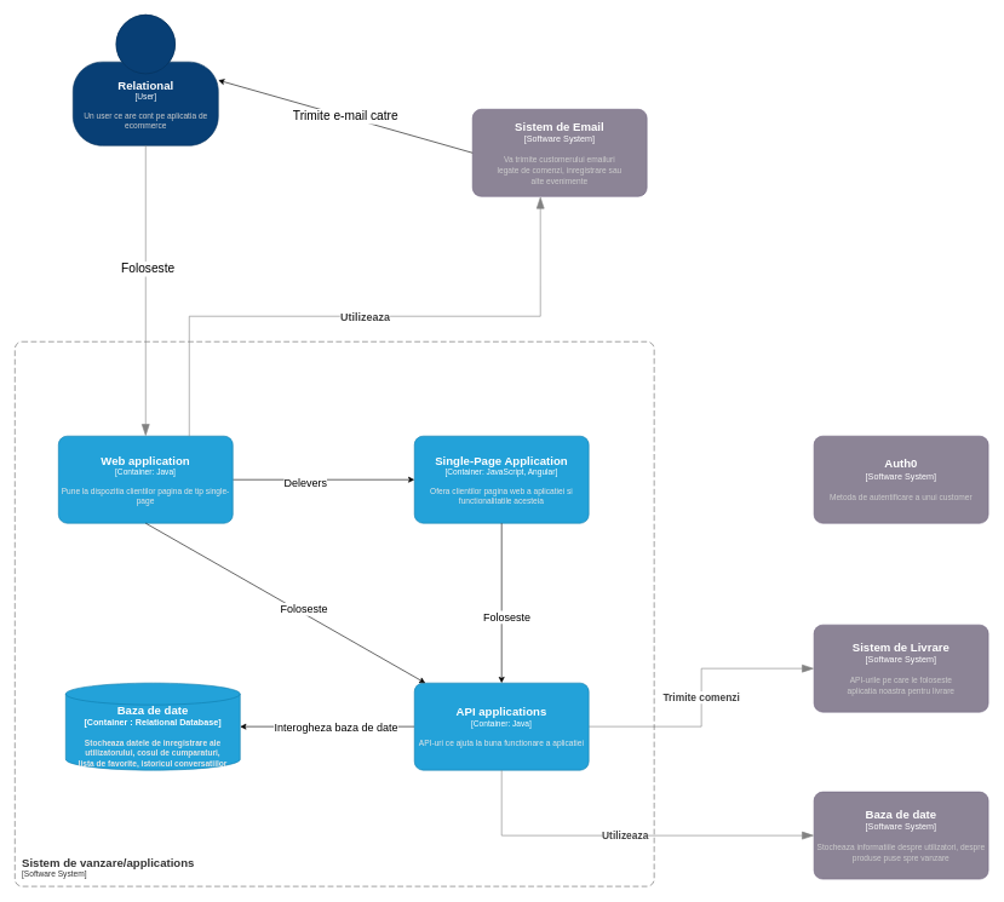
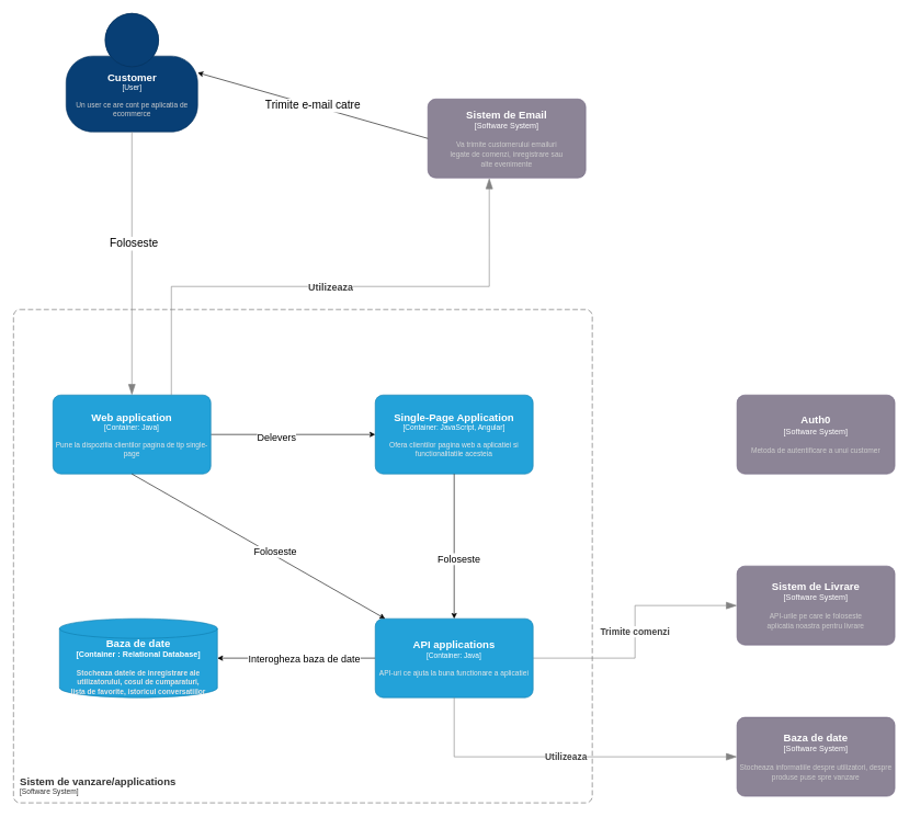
- <mxCell id="2" value="&lt;font style=&quot;font-size: 16px&quot;&gt;&lt;b&gt;Relational&lt;/b&gt;&lt;/font&gt;&lt;div&gt;[User]&lt;/div&gt;&lt;br&gt;&lt;div&gt;&lt;font style=&quot;font-size: 11px&quot;&gt;&lt;font color=&quot;#cccccc&quot;&gt;Un user ce are cont pe aplicatia de&#10;ecommerce&lt;/font&gt;&lt;/div&gt;" style="html=1;fontSize=11;dashed=0;whitespace=wrap;fillColor=#083F75;strokeColor=#06315C;fontColor=#ffffff;shape=mxgraph.c4.person2;align=center;metaEdit=1;points=[[0.5,0,0],[1,0.5,0],[1,0.75,0],[0.75,1,0],[0.5,1,0],[0.25,1,0],[0,0.75,0],[0,0.5,0]];resizable=0;" parent="1" vertex="1"><mxGeometry x="100" y="20" width="200" height="180" as="geometry" /></mxCell>
+ <mxCell id="2" value="&lt;font style=&quot;font-size: 16px&quot;&gt;&lt;b&gt;Customer&lt;/b&gt;&lt;/font&gt;&lt;div&gt;[User]&lt;/div&gt;&lt;br&gt;&lt;div&gt;&lt;font style=&quot;font-size: 11px&quot;&gt;&lt;font color=&quot;#cccccc&quot;&gt;Un user ce are cont pe aplicatia de&#10;ecommerce&lt;/font&gt;&lt;/div&gt;" style="html=1;fontSize=11;dashed=0;whitespace=wrap;fillColor=#083F75;strokeColor=#06315C;fontColor=#ffffff;shape=mxgraph.c4.person2;align=center;metaEdit=1;points=[[0.5,0,0],[1,0.5,0],[1,0.75,0],[0.75,1,0],[0.5,1,0],[0.25,1,0],[0,0.75,0],[0,0.5,0]];resizable=0;" parent="1" vertex="1"><mxGeometry x="100" y="20" width="200" height="180" as="geometry" /></mxCell>
